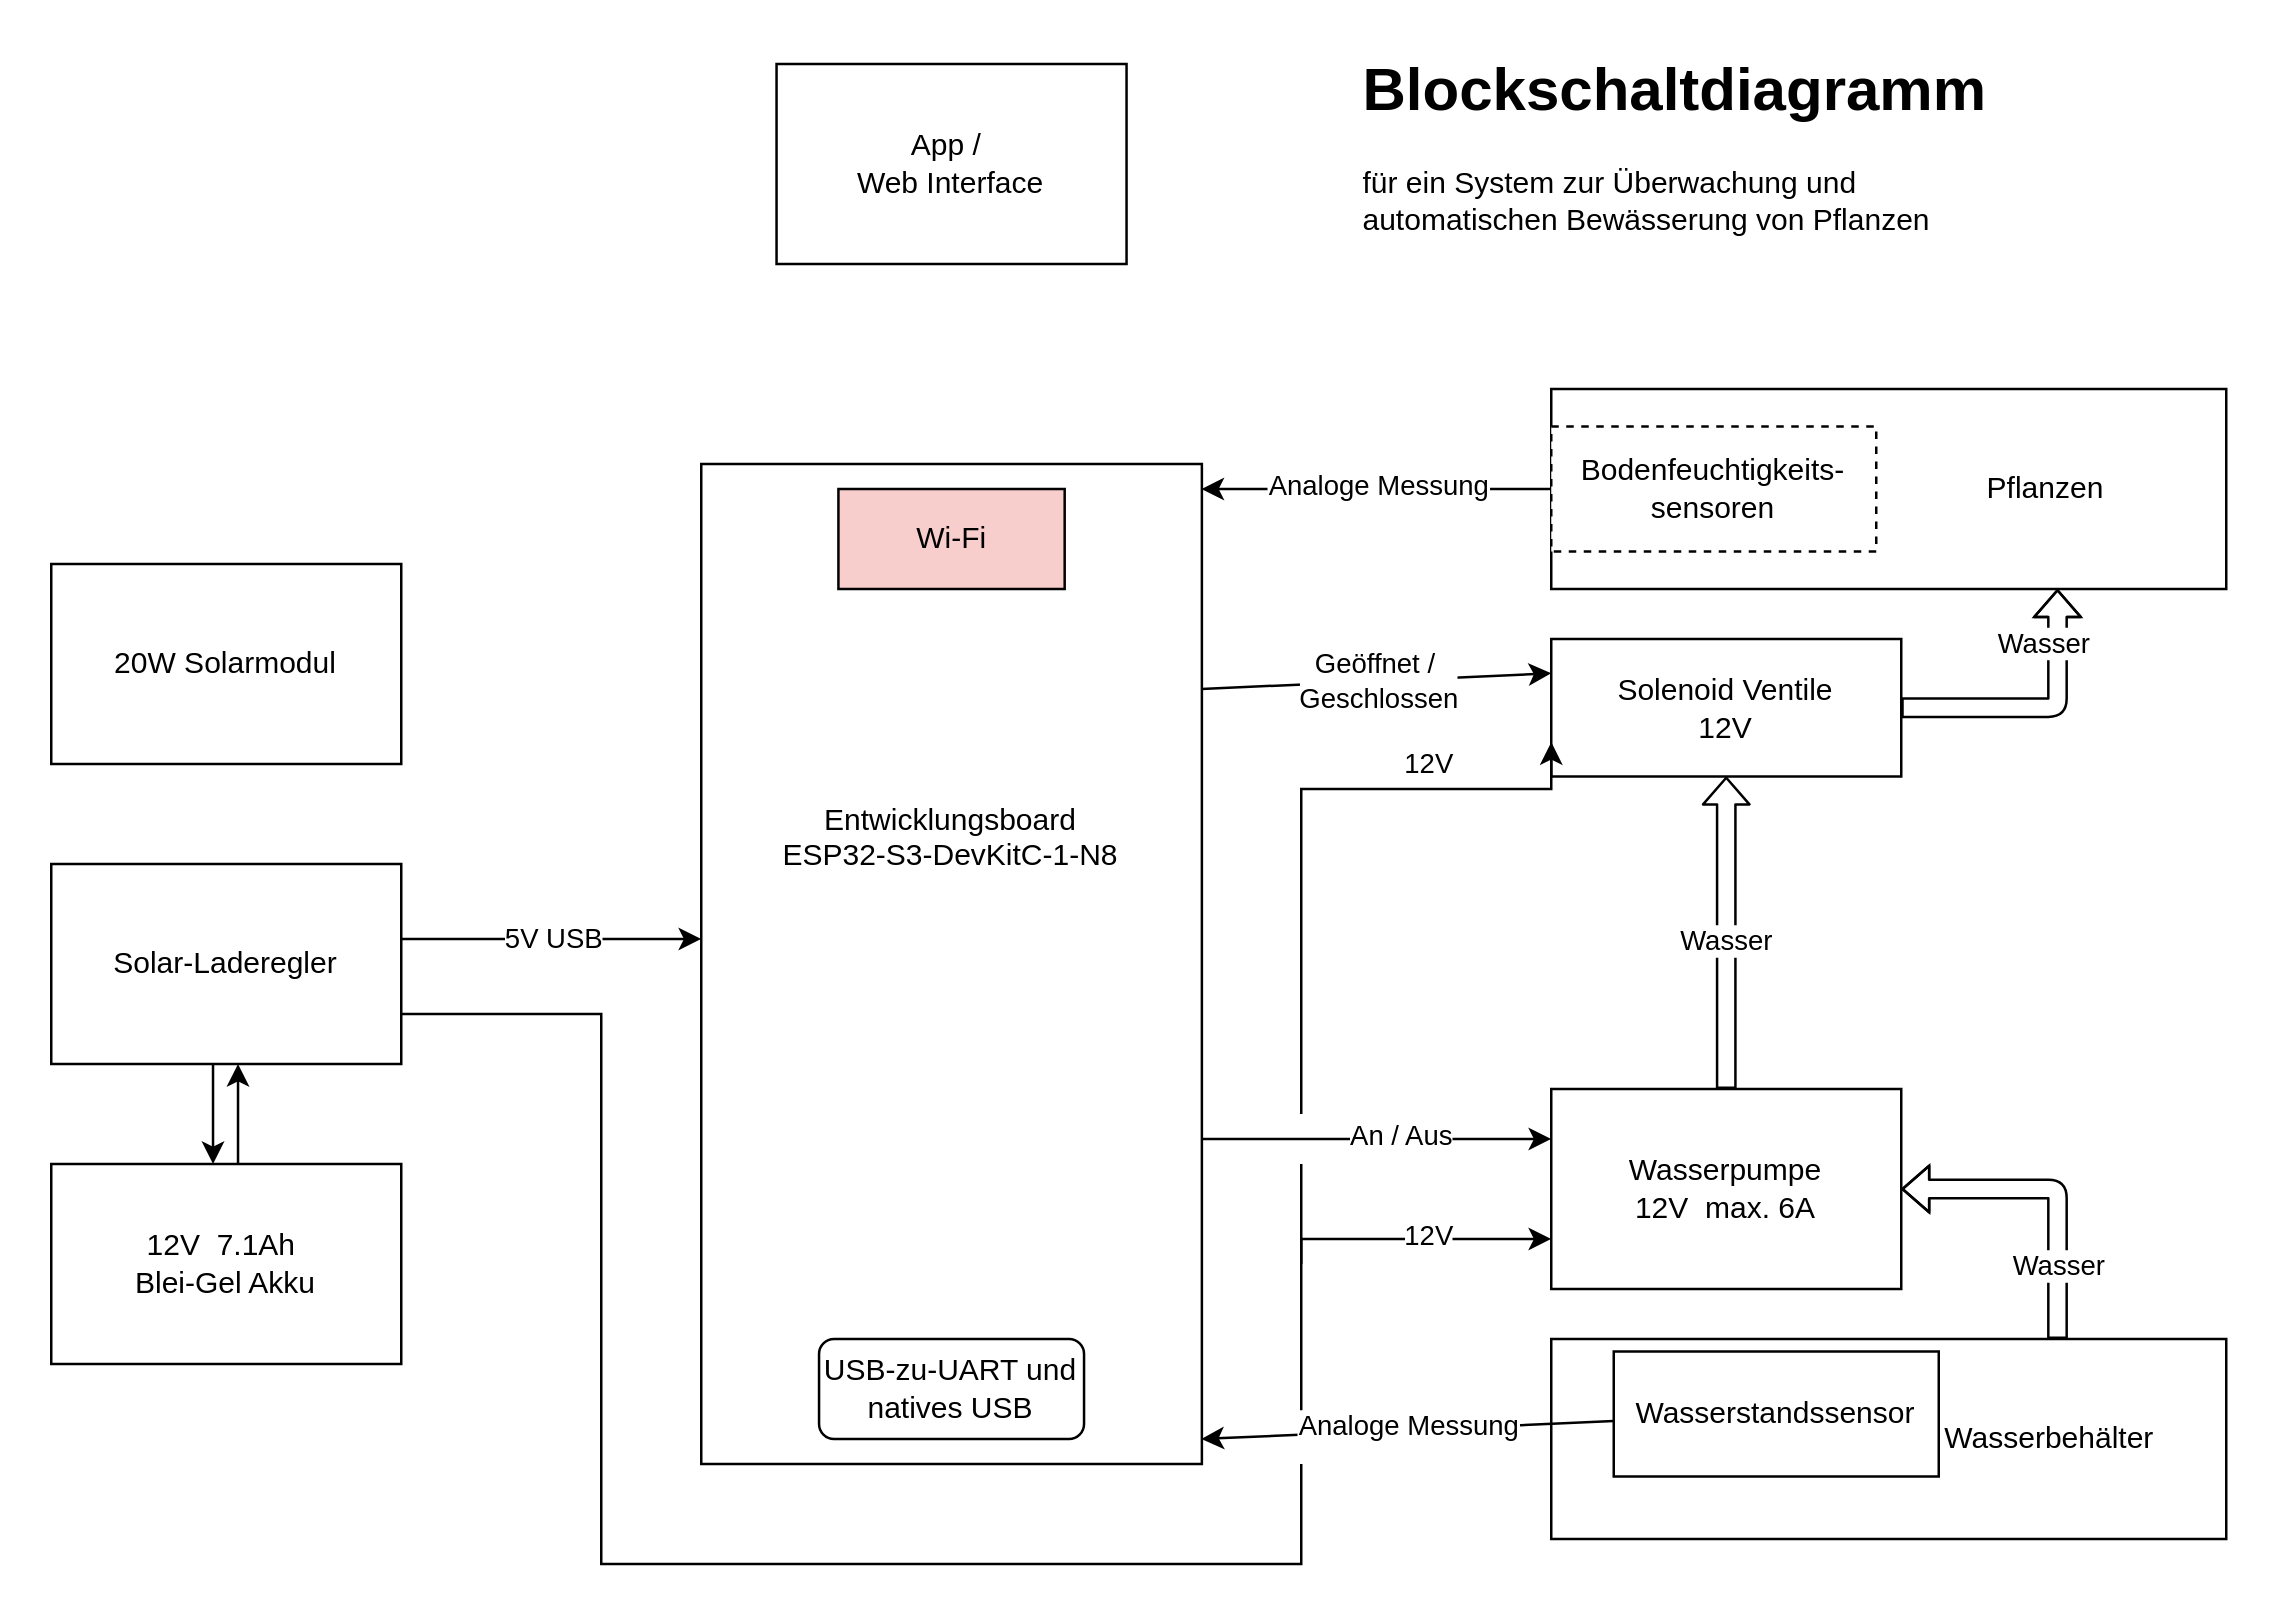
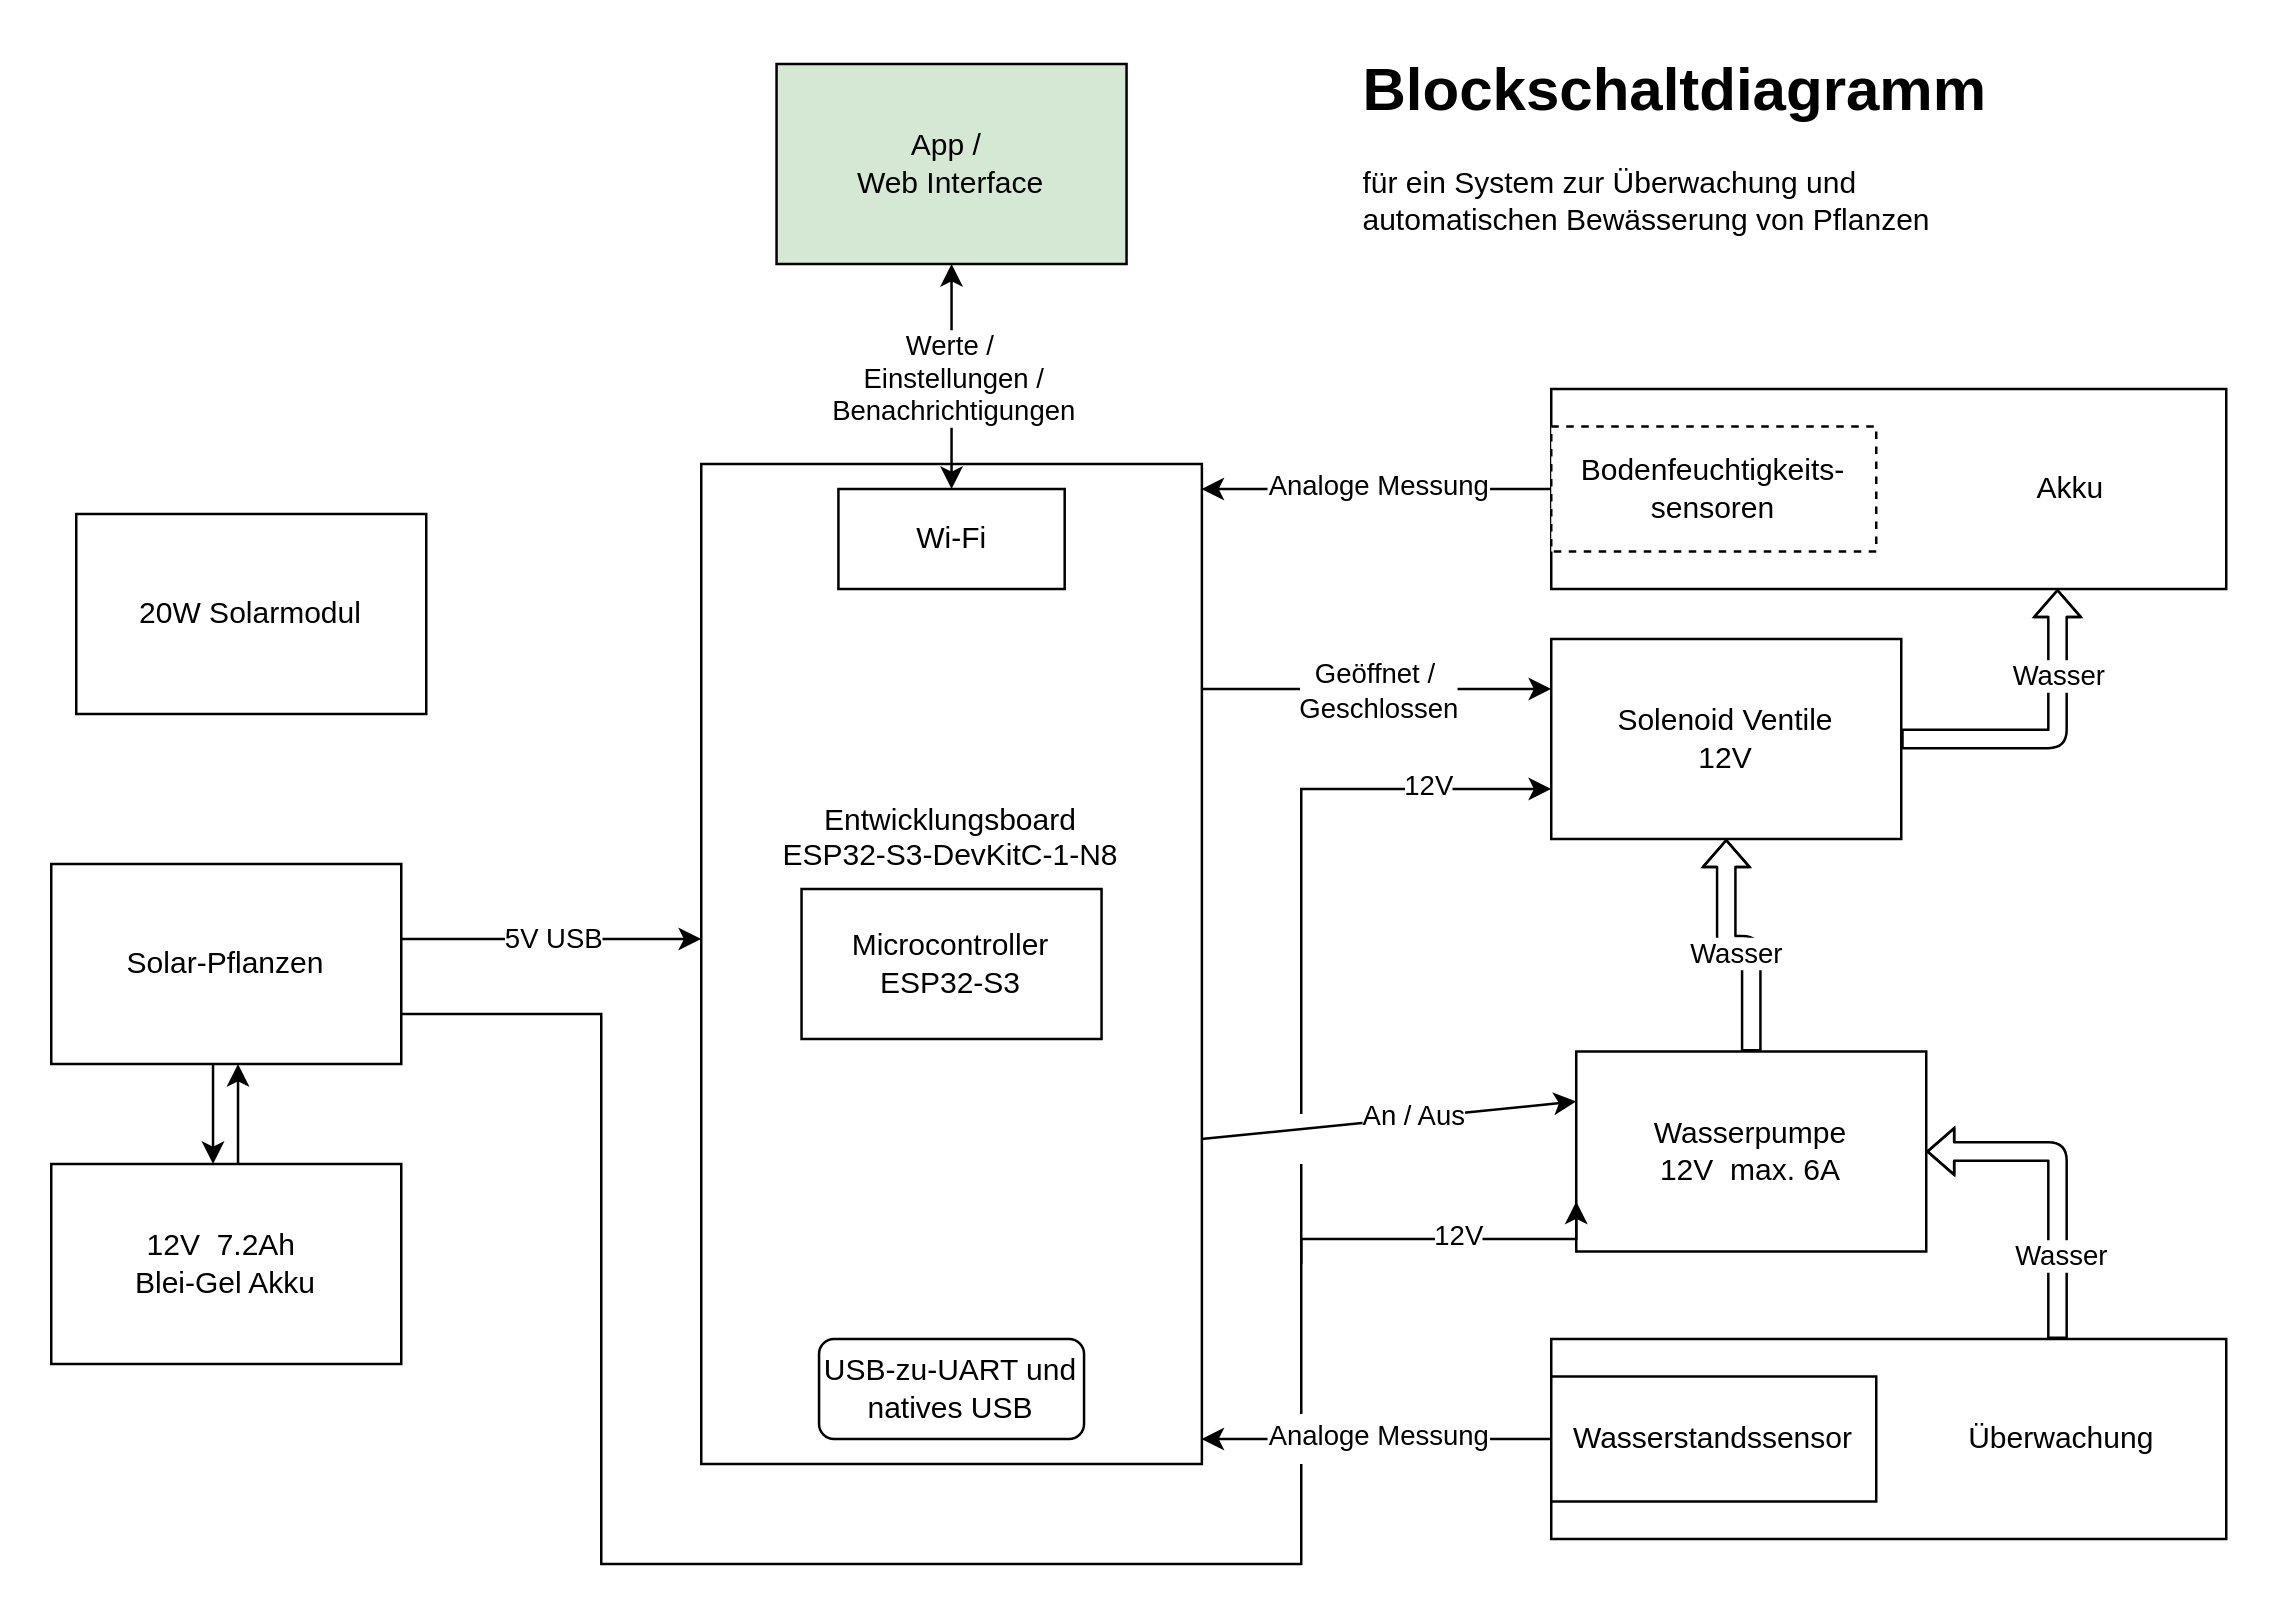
- <mxCell id="21" value="&lt;div&gt;App /&amp;nbsp;&lt;/div&gt;&lt;div&gt;Web Interface&lt;/div&gt;" style="rounded=0;whiteSpace=wrap;html=1;" parent="1" vertex="1"><mxGeometry x="310.12" y="25" width="140" height="80" as="geometry" /></mxCell>
+ <mxCell id="21" value="&lt;div&gt;App /&amp;nbsp;&lt;/div&gt;&lt;div&gt;Web Interface&lt;/div&gt;" style="rounded=0;whiteSpace=wrap;html=1;fillColor=#d5e8d4;" parent="1" vertex="1"><mxGeometry x="310.12" y="25" width="140" height="80" as="geometry" /></mxCell>
+ <mxCell id="22" value="" style="endArrow=classic;startArrow=classic;html=1;rounded=0;entryX=0.5;entryY=1;entryDx=0;entryDy=0;exitX=0.5;exitY=0;exitDx=0;exitDy=0;" parent="1" source="7" target="21" edge="1"><mxGeometry width="50" height="50" relative="1" as="geometry"><mxPoint x="370" y="165" as="sourcePoint" /><mxPoint x="420" y="115" as="targetPoint" /></mxGeometry></mxCell>
+ <mxCell id="23" value="&lt;div&gt;Werte /&amp;nbsp;&lt;/div&gt;&lt;div&gt;Einstellungen / &lt;br&gt;&lt;/div&gt;&lt;div&gt;Benachrichtigungen&lt;br&gt;&lt;/div&gt;" style="edgeLabel;html=1;align=center;verticalAlign=middle;resizable=0;points=[];" parent="22" vertex="1" connectable="0"><mxGeometry x="0.001" relative="1" as="geometry"><mxPoint as="offset" /></mxGeometry></mxCell>
- <mxCell id="36" value="&lt;div align=&quot;right&quot;&gt;Pflanzen&amp;nbsp;&amp;nbsp;&amp;nbsp; &amp;nbsp; &amp;nbsp;&amp;nbsp;&amp;nbsp;&amp;nbsp;&amp;nbsp;&amp;nbsp;&amp;nbsp;&amp;nbsp; &lt;br&gt;&lt;/div&gt;" style="rounded=0;whiteSpace=wrap;html=1;align=right;" parent="1" vertex="1"><mxGeometry x="620" y="155" width="270" height="80" as="geometry" /></mxCell>
+ <mxCell id="36" value="&lt;div align=&quot;right&quot;&gt;Akku&amp;nbsp;&amp;nbsp;&amp;nbsp; &amp;nbsp; &amp;nbsp;&amp;nbsp;&amp;nbsp;&amp;nbsp;&amp;nbsp;&amp;nbsp;&amp;nbsp;&amp;nbsp; &lt;br&gt;&lt;/div&gt;" style="rounded=0;whiteSpace=wrap;html=1;align=right;" parent="1" vertex="1"><mxGeometry x="620" y="155" width="270" height="80" as="geometry" /></mxCell>
- <mxCell id="7" value="Wi-Fi" style="rounded=0;whiteSpace=wrap;html=1;fillColor=#f8cecc;" parent="1" vertex="1"><mxGeometry x="334.87" y="195" width="90.5" height="40" as="geometry" /></mxCell>
+ <mxCell id="7" value="Wi-Fi" style="rounded=0;whiteSpace=wrap;html=1;" parent="1" vertex="1"><mxGeometry x="334.87" y="195" width="90.5" height="40" as="geometry" /></mxCell>
- <mxCell id="9" value="20W Solarmodul" style="rounded=0;whiteSpace=wrap;html=1;" parent="1" vertex="1"><mxGeometry x="20" y="225" width="140" height="80" as="geometry" /></mxCell>
+ <mxCell id="9" value="20W Solarmodul" style="rounded=0;whiteSpace=wrap;html=1;" parent="1" vertex="1"><mxGeometry x="30" y="205" width="140" height="80" as="geometry" /></mxCell>
- <mxCell id="26" value="&lt;div&gt;Solenoid Ventile&lt;/div&gt;&lt;div&gt;12V&lt;br&gt;&lt;/div&gt;" style="rounded=0;whiteSpace=wrap;html=1;" parent="1" vertex="1"><mxGeometry x="620" y="255" width="140" height="55" as="geometry" /></mxCell>
+ <mxCell id="26" value="&lt;div&gt;Solenoid Ventile&lt;/div&gt;&lt;div&gt;12V&lt;br&gt;&lt;/div&gt;" style="rounded=0;whiteSpace=wrap;html=1;" parent="1" vertex="1"><mxGeometry x="620" y="255" width="140" height="80" as="geometry" /></mxCell>
- <mxCell id="12" value="Solar-Laderegler" style="rounded=0;whiteSpace=wrap;html=1;" parent="1" vertex="1"><mxGeometry x="20" y="345" width="140" height="80" as="geometry" /></mxCell>
+ <mxCell id="12" value="Solar-Pflanzen" style="rounded=0;whiteSpace=wrap;html=1;" parent="1" vertex="1"><mxGeometry x="20" y="345" width="140" height="80" as="geometry" /></mxCell>
+ <mxCell id="5" value="&lt;div&gt;Microcontroller&lt;/div&gt;&lt;div&gt;ESP32-S3&lt;br&gt;&lt;/div&gt;" style="rounded=0;whiteSpace=wrap;html=1;" parent="1" vertex="1"><mxGeometry x="320.12" y="355" width="120" height="60" as="geometry" /></mxCell>
- <mxCell id="8" value="&lt;div&gt;Wasserpumpe&lt;/div&gt;&lt;div&gt;12V&amp;nbsp; max. 6A&lt;br&gt;&lt;/div&gt;" style="rounded=0;whiteSpace=wrap;html=1;" parent="1" vertex="1"><mxGeometry x="620" y="435" width="140" height="80" as="geometry" /></mxCell>
+ <mxCell id="8" value="&lt;div&gt;Wasserpumpe&lt;/div&gt;&lt;div&gt;12V&amp;nbsp; max. 6A&lt;br&gt;&lt;/div&gt;" style="rounded=0;whiteSpace=wrap;html=1;" parent="1" vertex="1"><mxGeometry x="630" y="420" width="140" height="80" as="geometry" /></mxCell>
- <mxCell id="13" value="&lt;div&gt;12V&amp;nbsp; 7.1Ah&amp;nbsp;&lt;/div&gt;&lt;div&gt;Blei-Gel Akku&lt;/div&gt;" style="rounded=0;whiteSpace=wrap;html=1;" parent="1" vertex="1"><mxGeometry x="20" y="465" width="140" height="80" as="geometry" /></mxCell>
+ <mxCell id="13" value="&lt;div&gt;12V&amp;nbsp; 7.2Ah&amp;nbsp;&lt;/div&gt;&lt;div&gt;Blei-Gel Akku&lt;/div&gt;" style="rounded=0;whiteSpace=wrap;html=1;" parent="1" vertex="1"><mxGeometry x="20" y="465" width="140" height="80" as="geometry" /></mxCell>
- <mxCell id="33" value="Wasserstandssensor" style="rounded=0;whiteSpace=wrap;html=1;" parent="1" vertex="1"><mxGeometry x="645" y="540" width="130" height="50" as="geometry" /></mxCell>
+ <mxCell id="33" value="Wasserstandssensor" style="rounded=0;whiteSpace=wrap;html=1;" parent="1" vertex="1"><mxGeometry x="620" y="550" width="130" height="50" as="geometry" /></mxCell>
- <mxCell id="32" value="&lt;div align=&quot;right&quot;&gt;Wasserbehälter &amp;nbsp;&amp;nbsp; &amp;nbsp;&amp;nbsp; &amp;nbsp; &lt;br&gt;&lt;/div&gt;" style="rounded=0;whiteSpace=wrap;html=1;align=right;" parent="1" vertex="1"><mxGeometry x="620" y="535" width="270" height="80" as="geometry" /></mxCell>
+ <mxCell id="32" value="&lt;div align=&quot;right&quot;&gt;Überwachung &amp;nbsp;&amp;nbsp; &amp;nbsp;&amp;nbsp; &amp;nbsp; &lt;br&gt;&lt;/div&gt;" style="rounded=0;whiteSpace=wrap;html=1;align=right;" parent="1" vertex="1"><mxGeometry x="620" y="535" width="270" height="80" as="geometry" /></mxCell>
